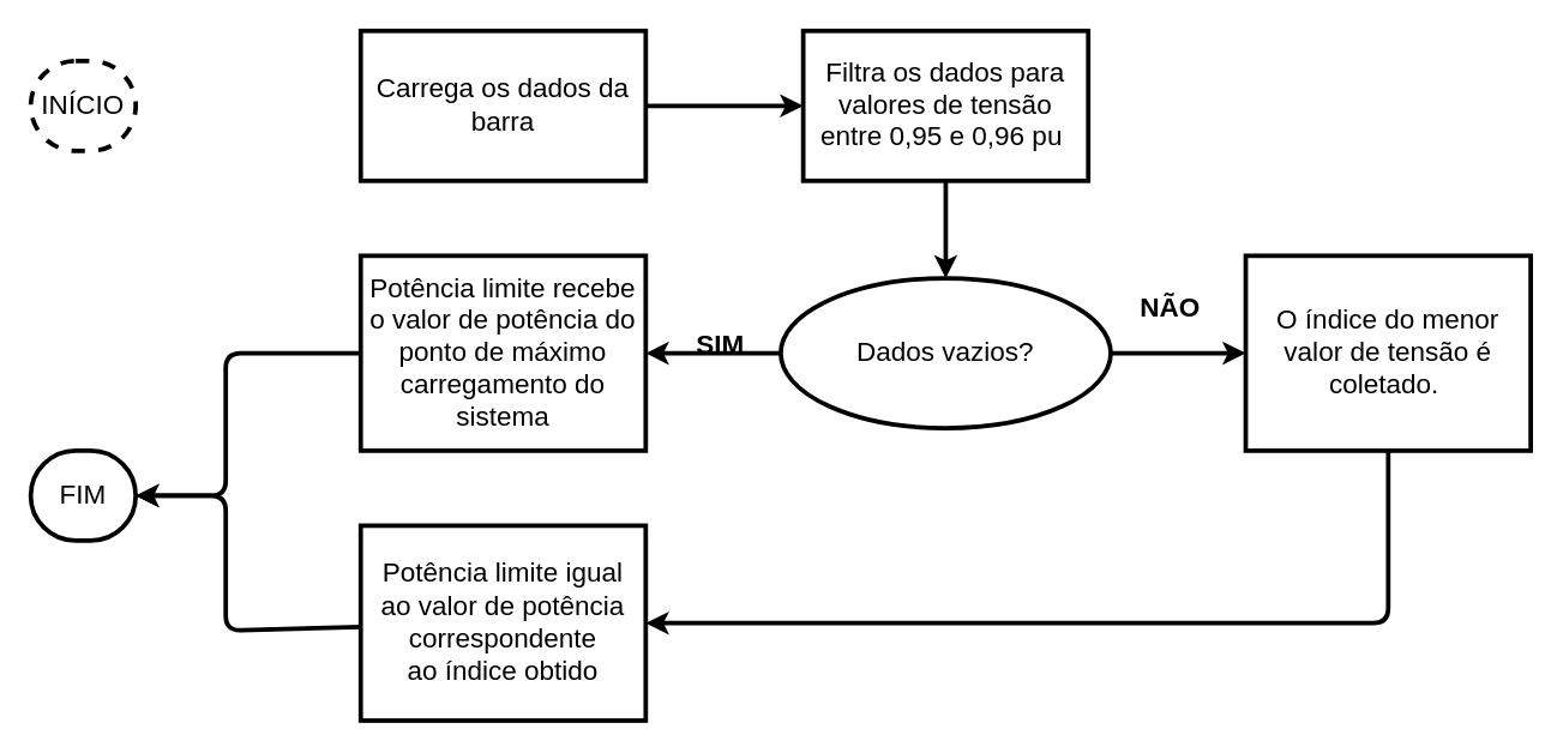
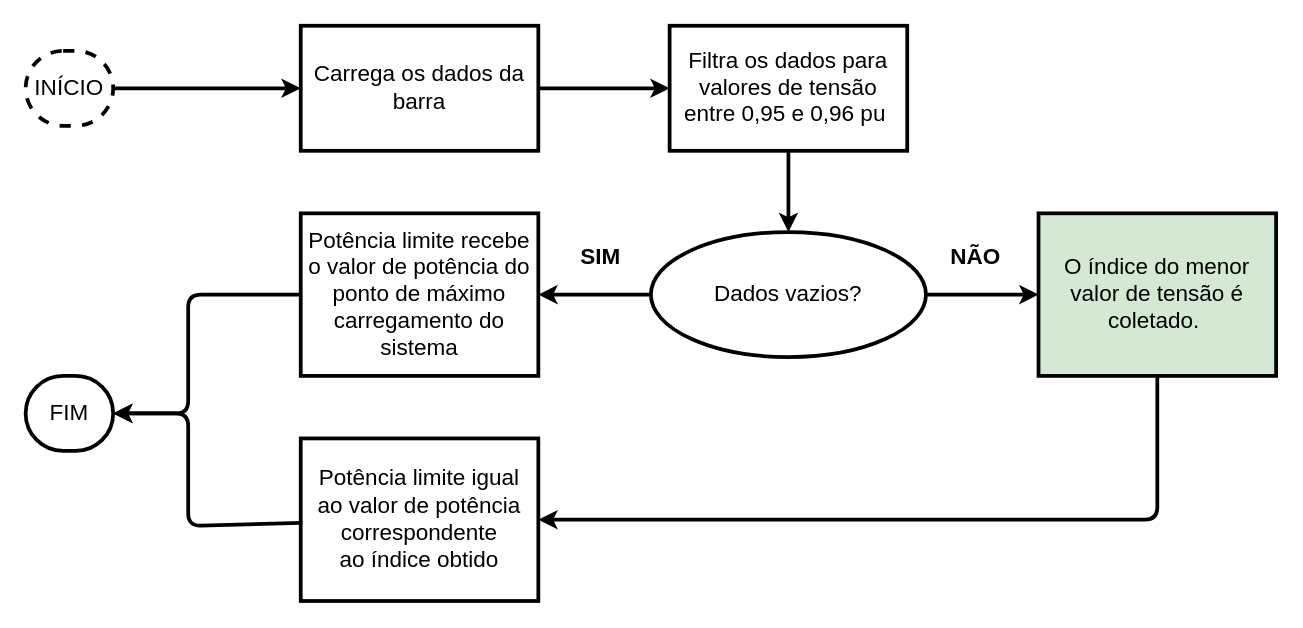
+ <mxCell id="2" style="edgeStyle=none;html=1;exitX=1;exitY=0.5;exitDx=0;exitDy=0;entryX=0;entryY=0.5;entryDx=0;entryDy=0;strokeWidth=3;fontSize=18;" edge="1" parent="1" source="3" target="5"><mxGeometry relative="1" as="geometry" /></mxCell>
- <mxCell id="18" value="SIM" style="text;strokeColor=none;align=center;fillColor=none;html=1;verticalAlign=middle;whiteSpace=wrap;rounded=0;fontStyle=1;fontSize=18;" vertex="1" parent="1"><mxGeometry x="450" y="215" width="60" height="30" as="geometry" /></mxCell>
+ <mxCell id="18" value="SIM" style="text;strokeColor=none;align=center;fillColor=none;html=1;verticalAlign=middle;whiteSpace=wrap;rounded=0;fontStyle=1;fontSize=18;" vertex="1" parent="1"><mxGeometry x="450" y="190" width="60" height="30" as="geometry" /></mxCell>
- <mxCell id="13" value="&lt;font style=&quot;font-size: 18px;&quot;&gt;O índice do menor valor de tensão é coletado.&amp;nbsp;&lt;/font&gt;" style="rounded=0;whiteSpace=wrap;html=1;strokeWidth=3;fontSize=18;" vertex="1" parent="1"><mxGeometry x="830" y="170" width="190" height="130" as="geometry" /></mxCell>
+ <mxCell id="13" value="&lt;font style=&quot;font-size: 18px;&quot;&gt;O índice do menor valor de tensão é coletado.&amp;nbsp;&lt;/font&gt;" style="rounded=0;whiteSpace=wrap;html=1;strokeWidth=3;fontSize=18;fillColor=#d5e8d4;" vertex="1" parent="1"><mxGeometry x="830" y="170" width="190" height="130" as="geometry" /></mxCell>
